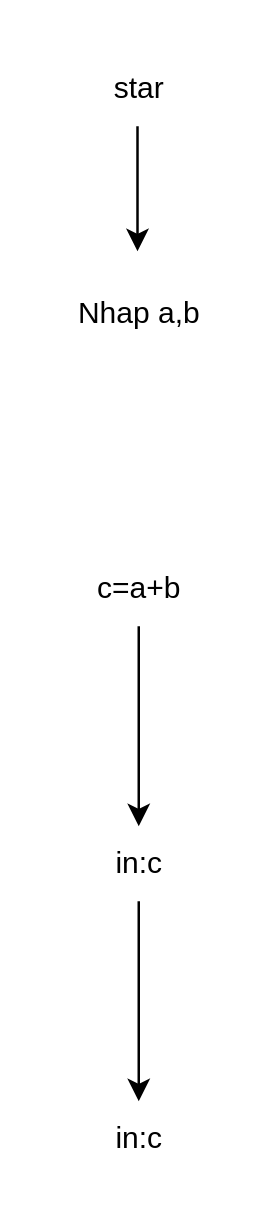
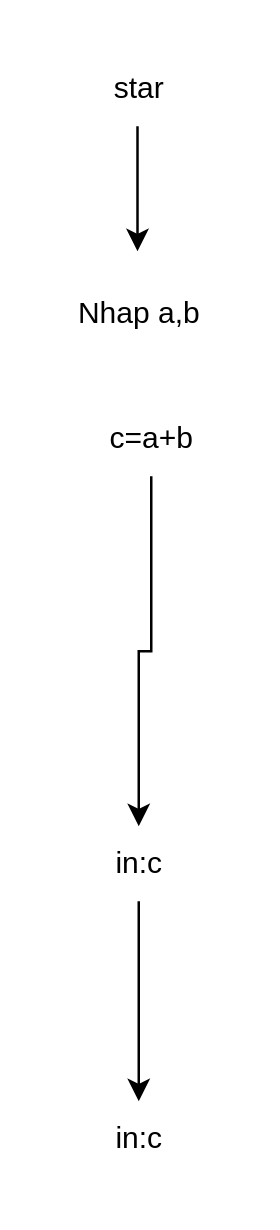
- <mxCell id="6" value="c=a+b" style="text;html=1;align=center;verticalAlign=middle;resizable=0;points=[];autosize=1;strokeColor=none;fillColor=none;" parent="1" vertex="1"><mxGeometry x="25" y="220" width="60" height="30" as="geometry" /></mxCell>
+ <mxCell id="6" value="c=a+b" style="text;html=1;align=center;verticalAlign=middle;resizable=0;points=[];autosize=1;strokeColor=none;fillColor=none;" parent="1" vertex="1"><mxGeometry x="30" y="160" width="60" height="30" as="geometry" /></mxCell>
